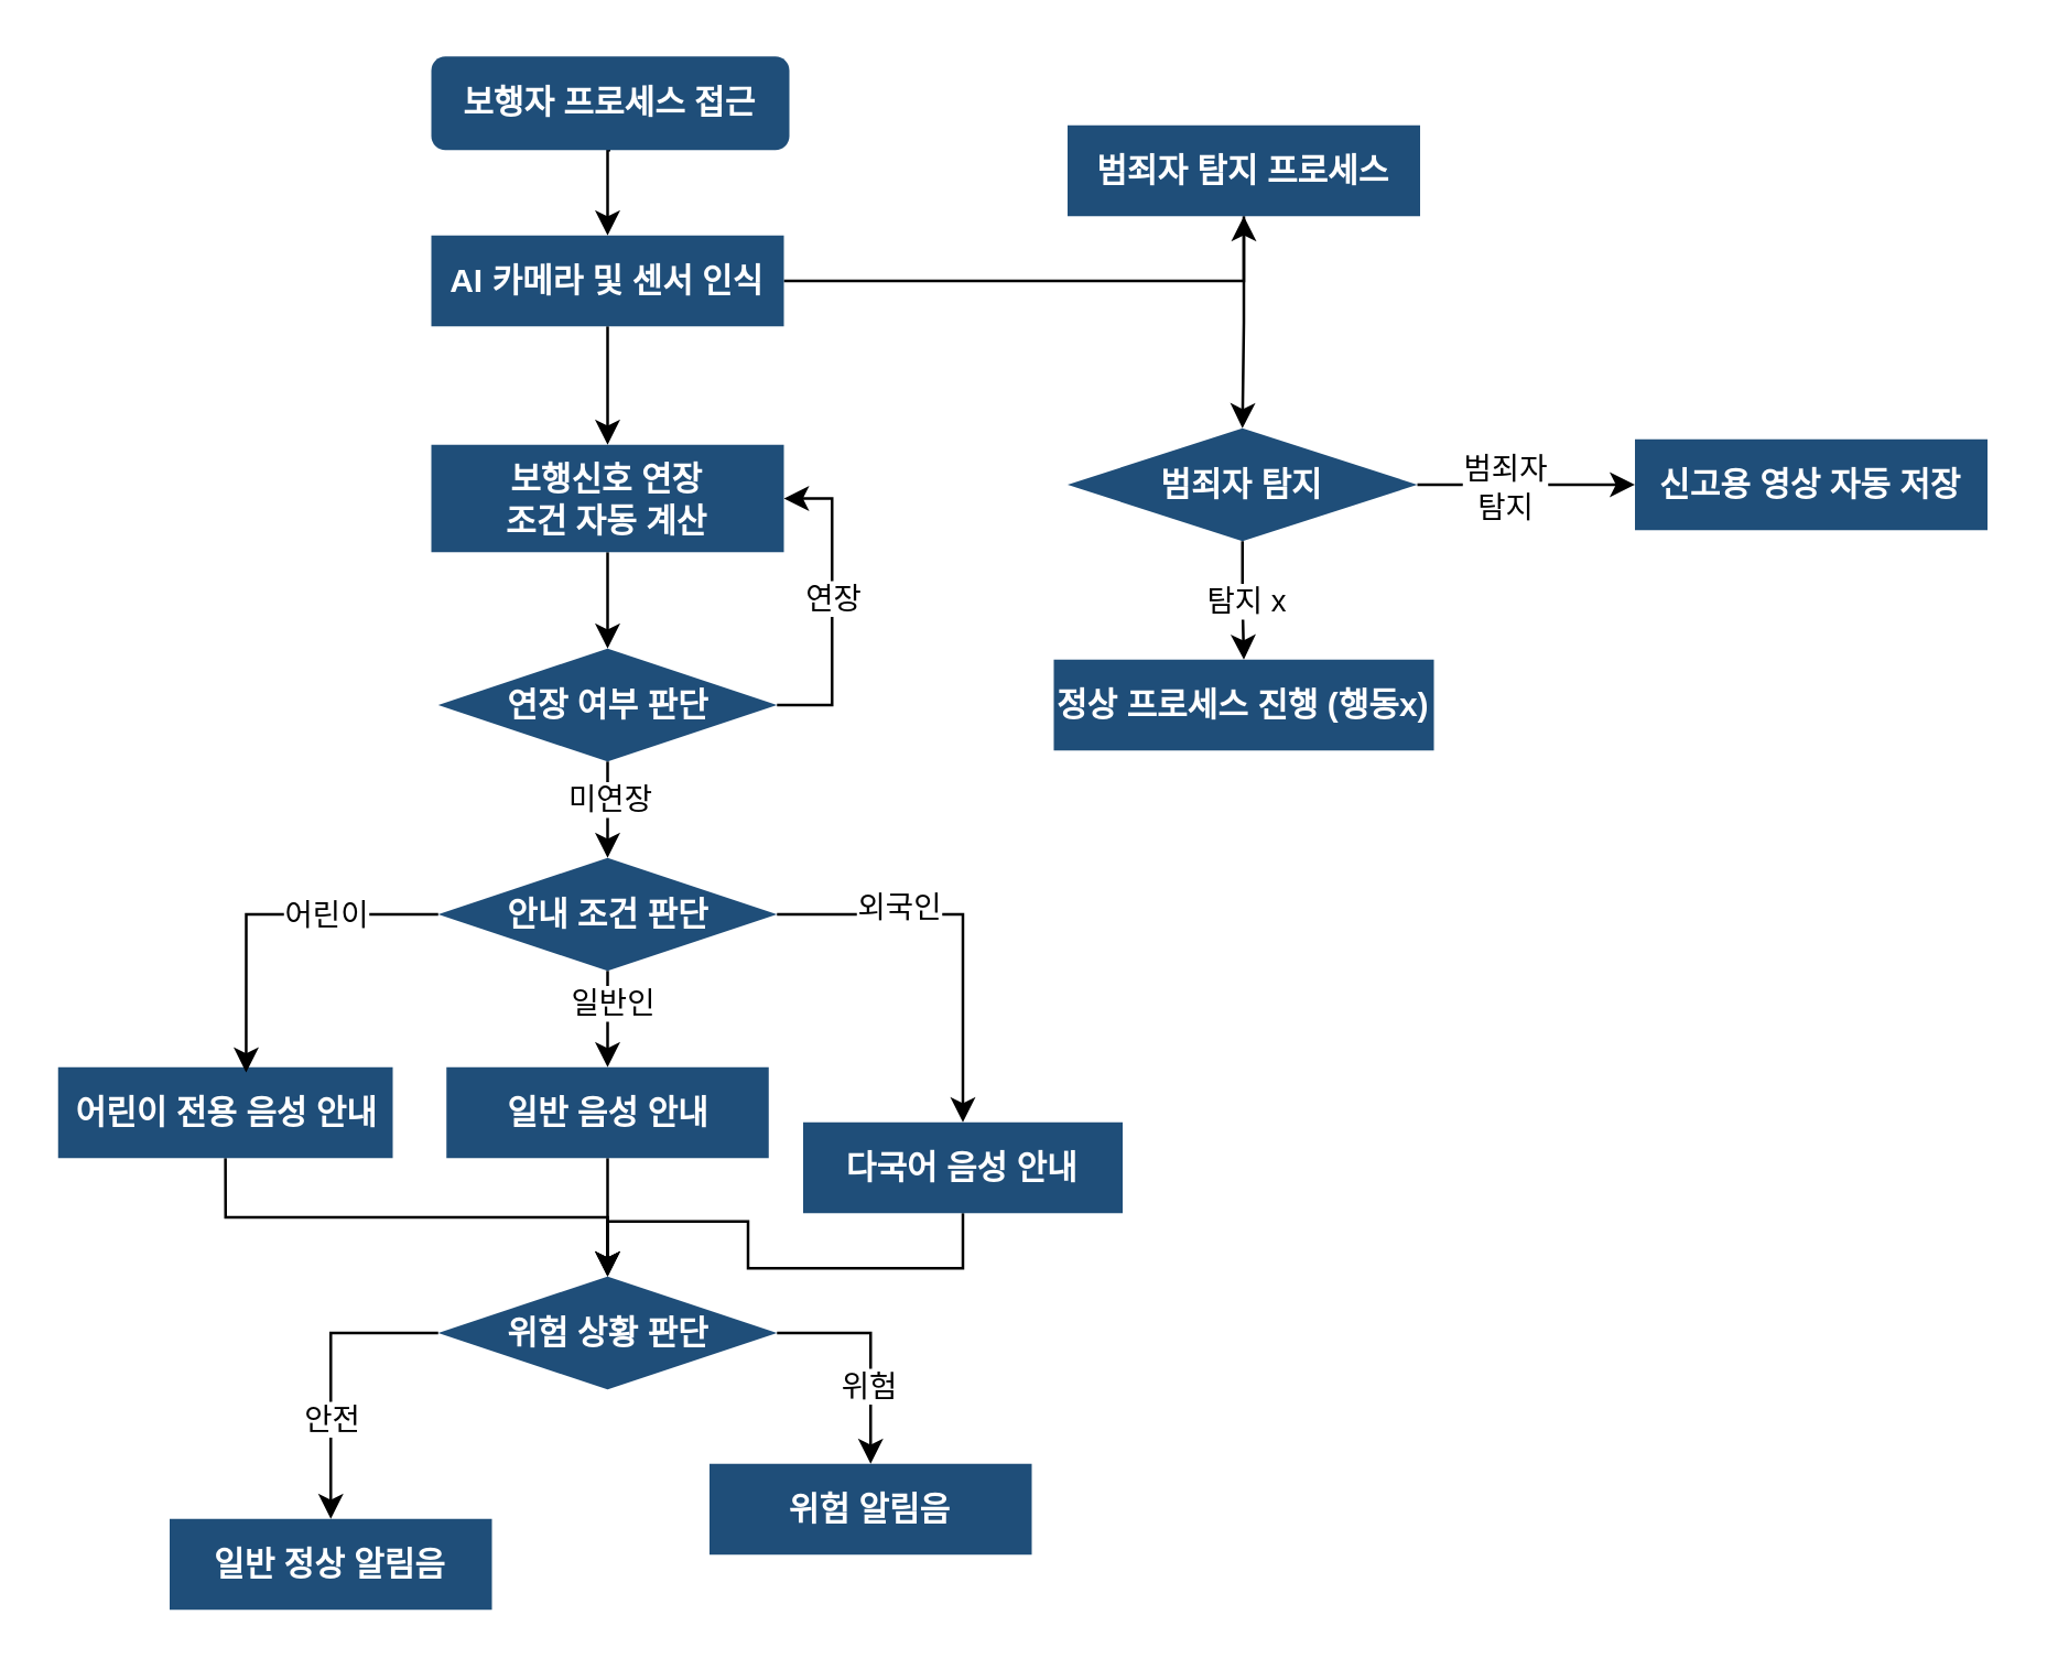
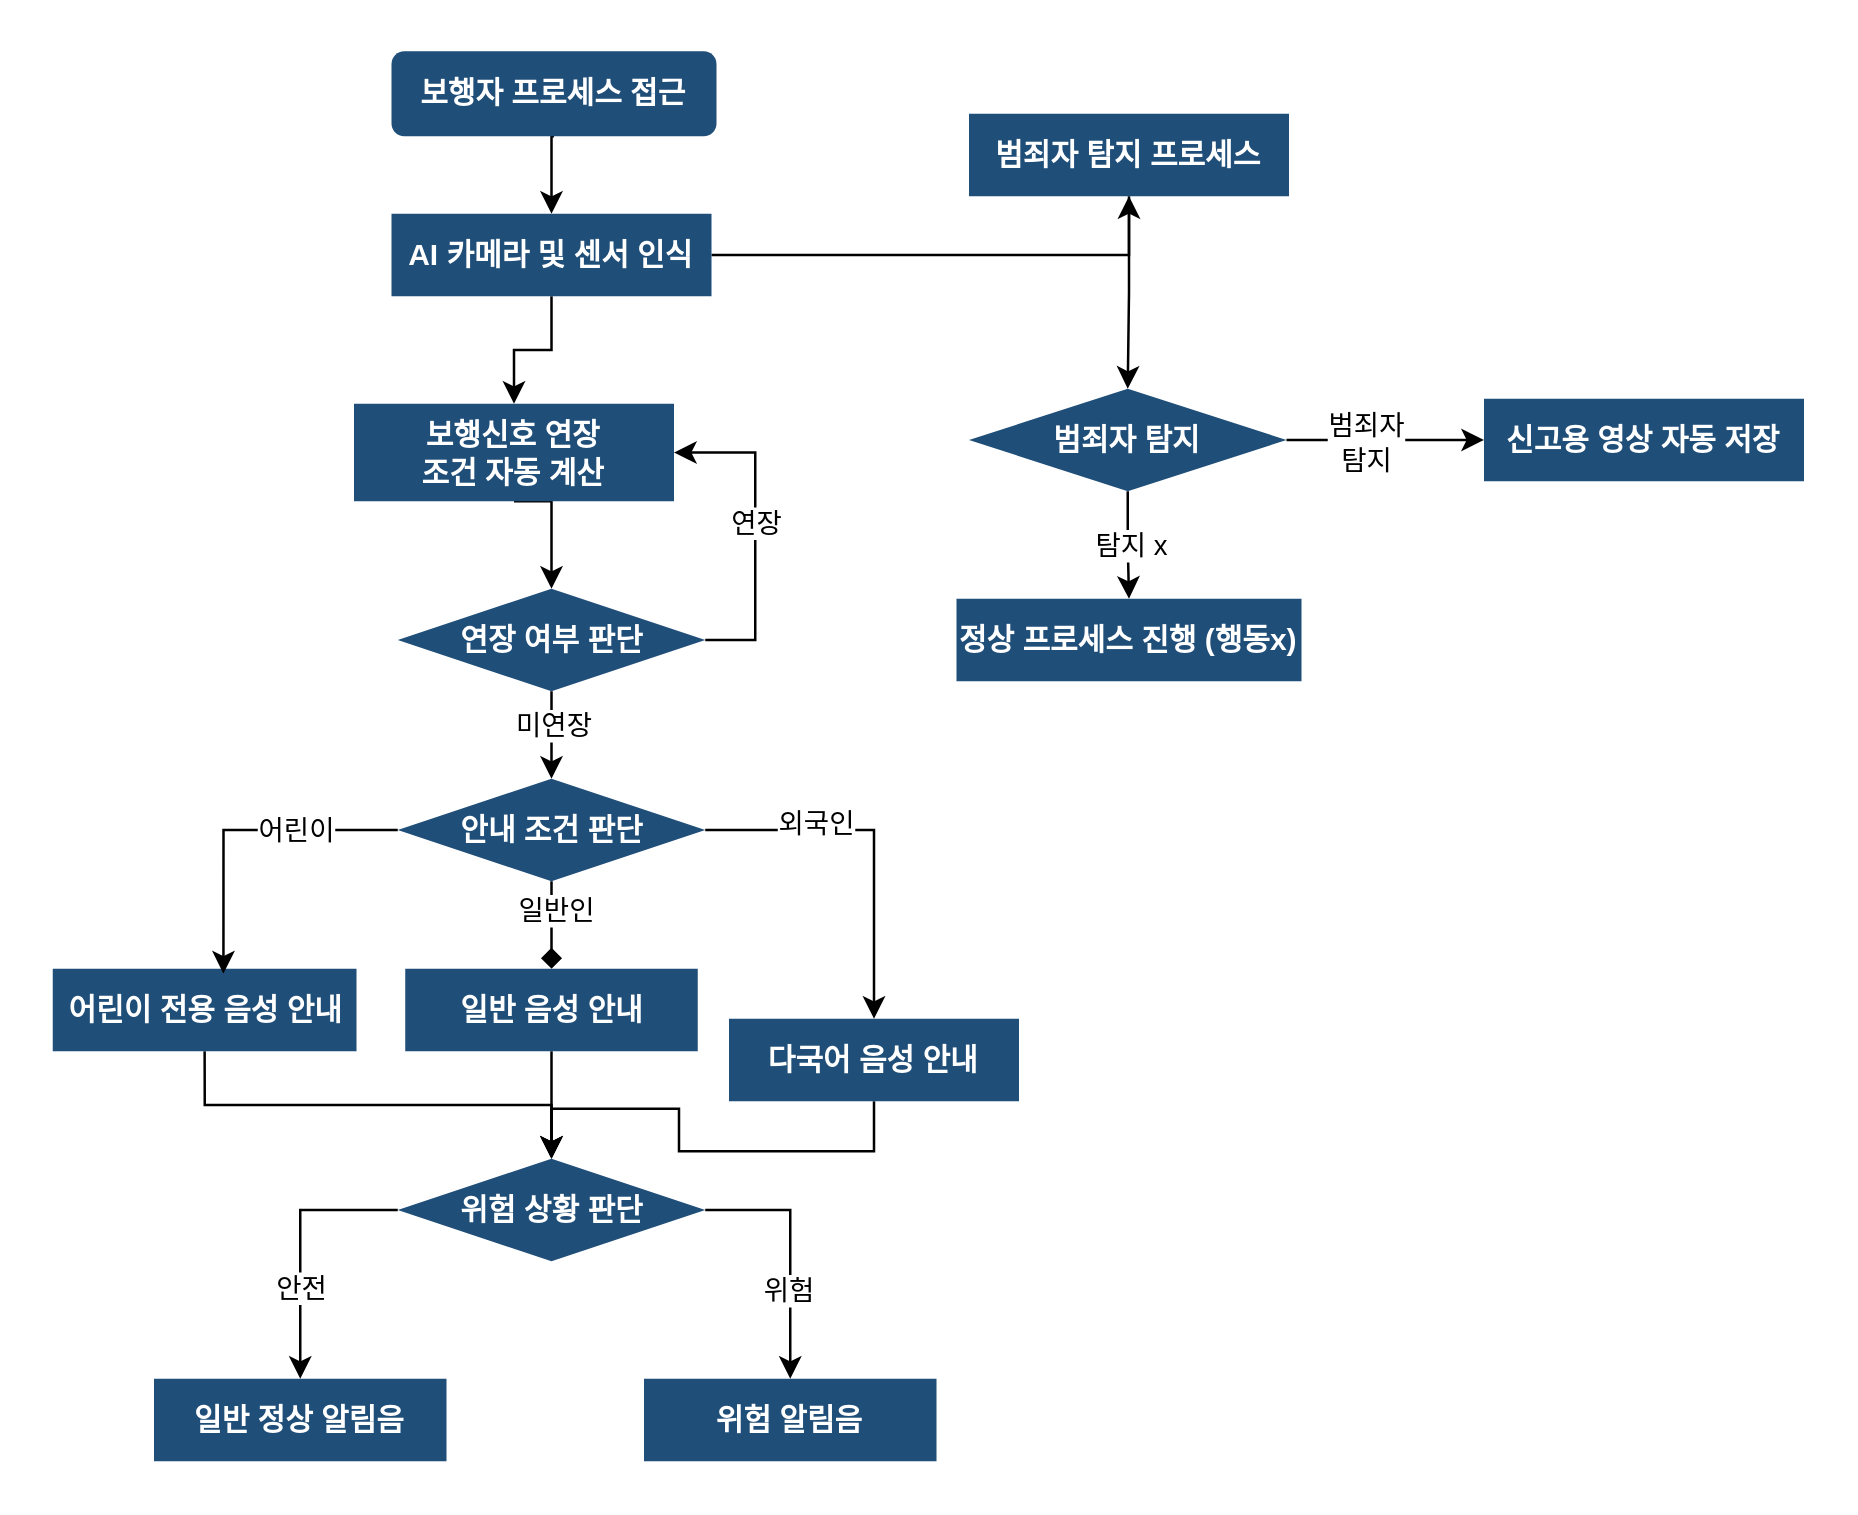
- <mxCell id="8" value="&lt;font style=&quot;color: rgb(255, 255, 255);&quot;&gt;&lt;b&gt;보행신호 연장&lt;/b&gt;&lt;/font&gt;&lt;div&gt;&lt;font style=&quot;color: rgb(255, 255, 255);&quot;&gt;&lt;b&gt;조건 자동 계산&lt;/b&gt;&lt;/font&gt;&lt;/div&gt;" style="rounded=0;whiteSpace=wrap;html=1;strokeColor=none;fillColor=#1F4E79;" vertex="1" parent="1"><mxGeometry x="156" y="161" width="128" height="39" as="geometry" /></mxCell>
+ <mxCell id="8" value="&lt;font style=&quot;color: rgb(255, 255, 255);&quot;&gt;&lt;b&gt;보행신호 연장&lt;/b&gt;&lt;/font&gt;&lt;div&gt;&lt;font style=&quot;color: rgb(255, 255, 255);&quot;&gt;&lt;b&gt;조건 자동 계산&lt;/b&gt;&lt;/font&gt;&lt;/div&gt;" style="rounded=0;whiteSpace=wrap;html=1;strokeColor=none;fillColor=#1F4E79;" vertex="1" parent="1"><mxGeometry x="141" y="161" width="128" height="39" as="geometry" /></mxCell>
- <mxCell id="23" style="edgeStyle=orthogonalEdgeStyle;rounded=0;orthogonalLoop=1;jettySize=auto;html=1;exitX=0.5;exitY=1;exitDx=0;exitDy=0;" edge="1" parent="1" source="27" target="31"><mxGeometry relative="1" as="geometry" /></mxCell>
+ <mxCell id="23" style="edgeStyle=orthogonalEdgeStyle;rounded=0;orthogonalLoop=1;jettySize=auto;html=1;exitX=0.5;exitY=1;exitDx=0;exitDy=0;endArrow=diamond;" edge="1" parent="1" source="27" target="31"><mxGeometry relative="1" as="geometry" /></mxCell>
- <mxCell id="42" value="&lt;font style=&quot;color: rgb(255, 255, 255);&quot;&gt;&lt;b&gt;위험 알림음&lt;/b&gt;&lt;/font&gt;" style="rounded=0;whiteSpace=wrap;html=1;strokeColor=none;fillColor=#1F4E79;" vertex="1" parent="1"><mxGeometry x="257" y="531" width="117" height="33" as="geometry" /></mxCell>
+ <mxCell id="42" value="&lt;font style=&quot;color: rgb(255, 255, 255);&quot;&gt;&lt;b&gt;위험 알림음&lt;/b&gt;&lt;/font&gt;" style="rounded=0;whiteSpace=wrap;html=1;strokeColor=none;fillColor=#1F4E79;" vertex="1" parent="1"><mxGeometry x="257" y="551" width="117" height="33" as="geometry" /></mxCell>
